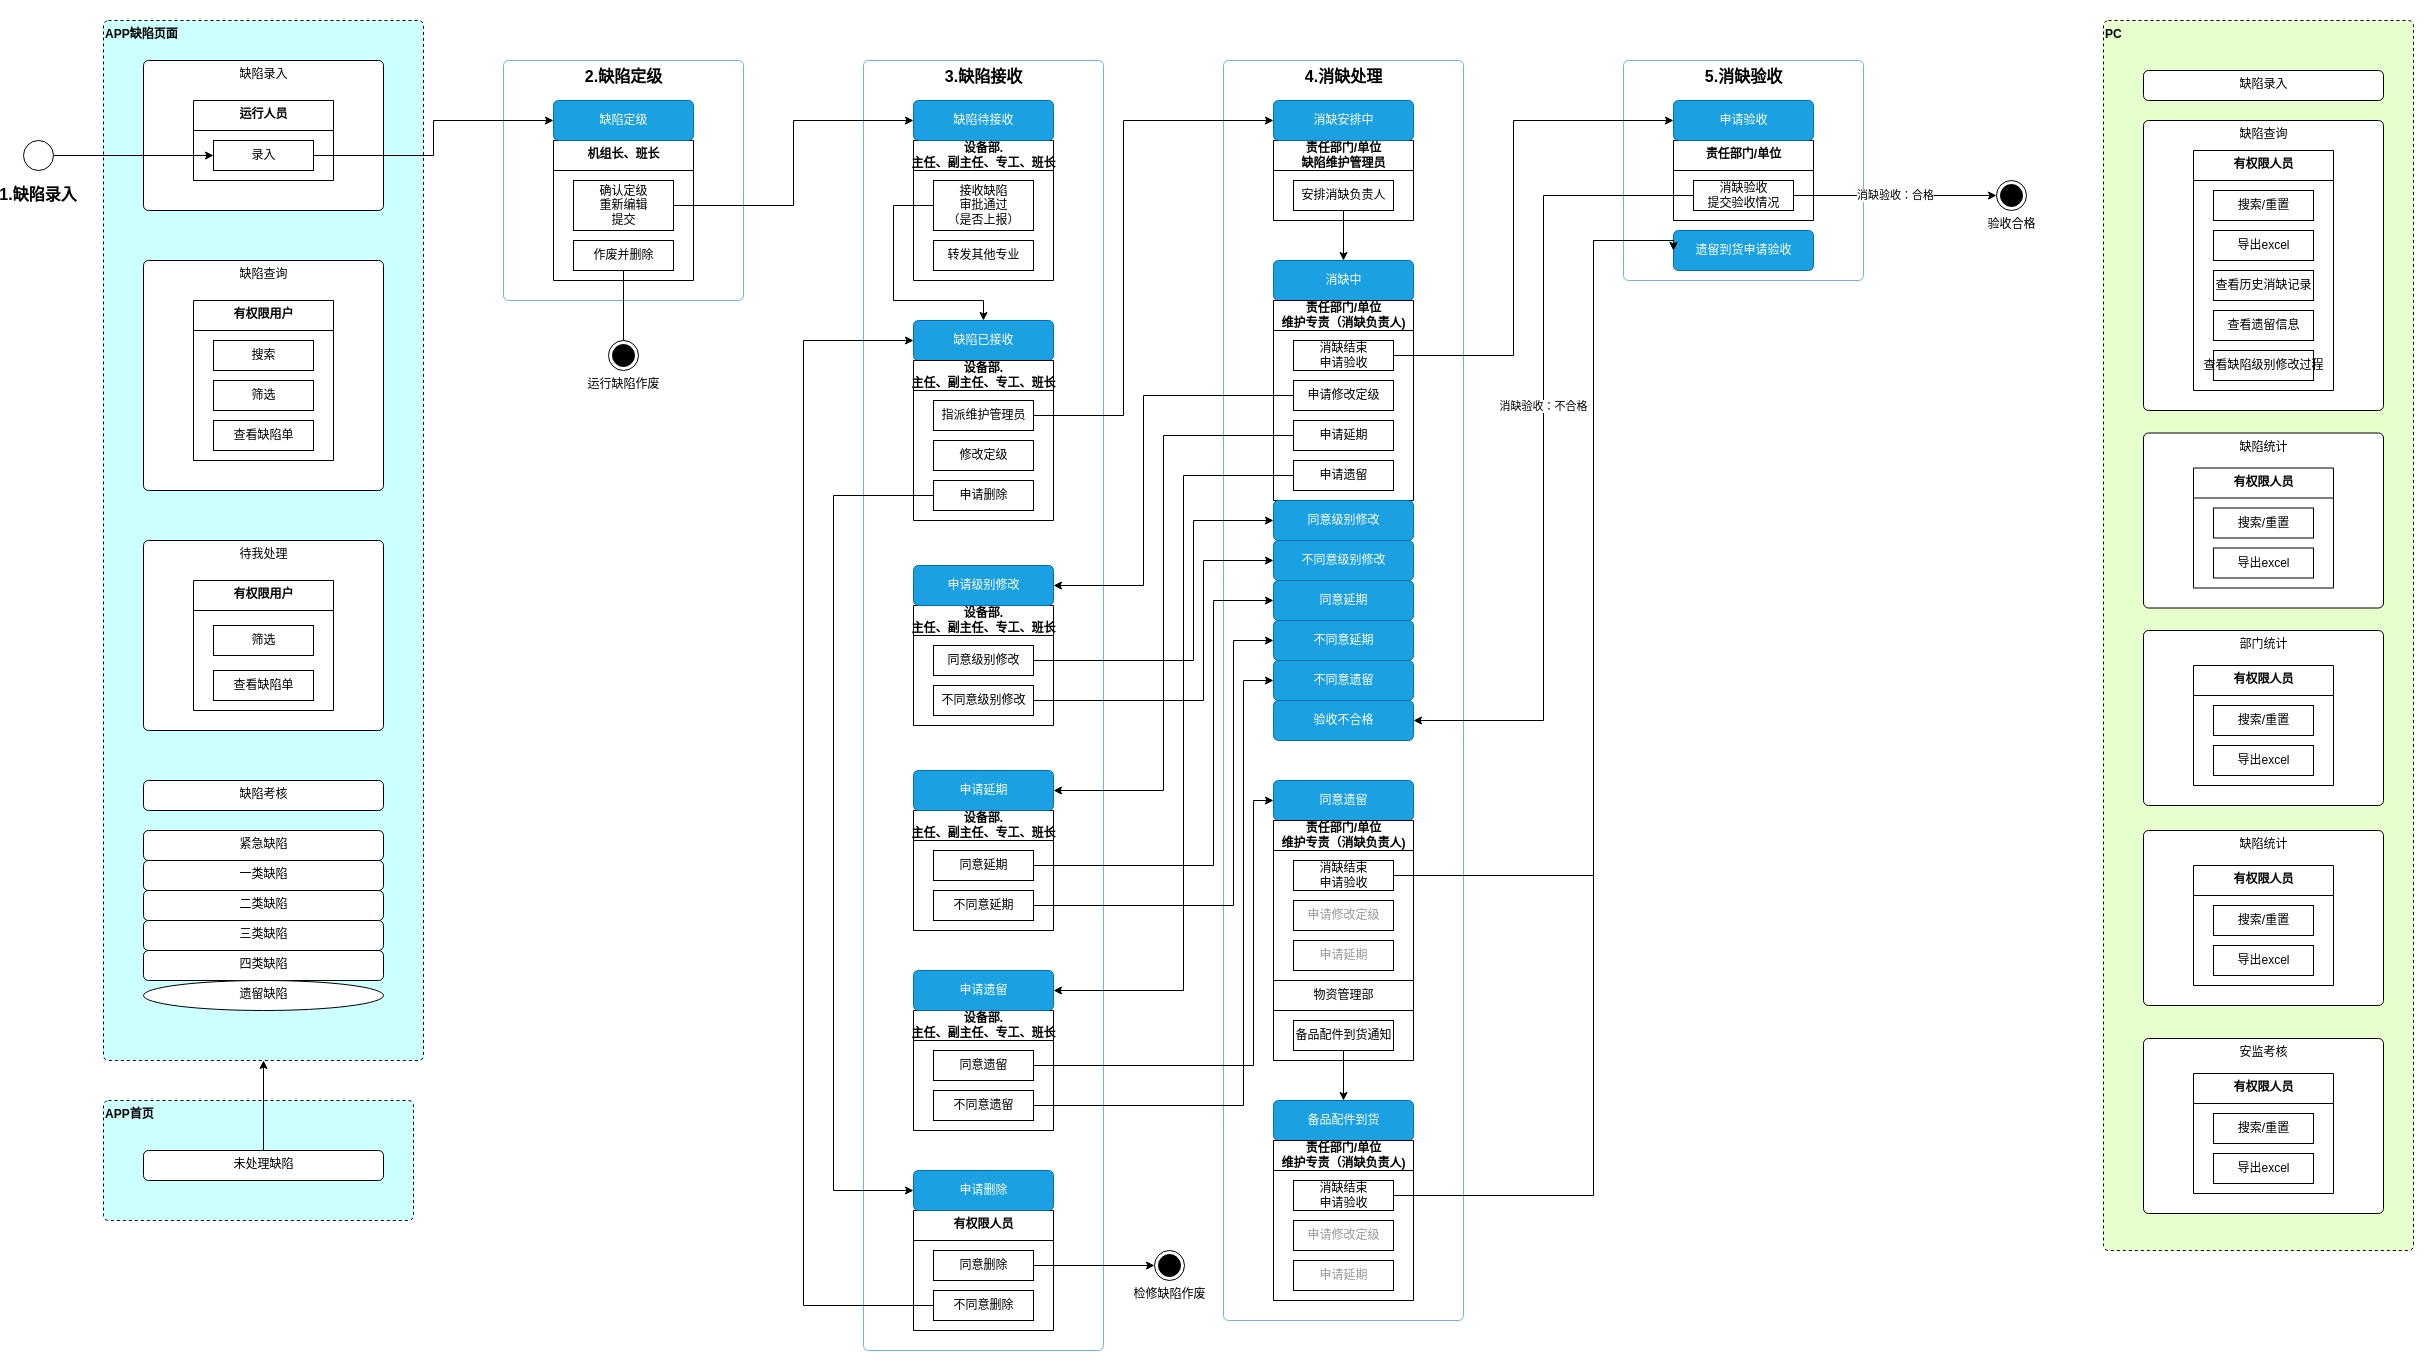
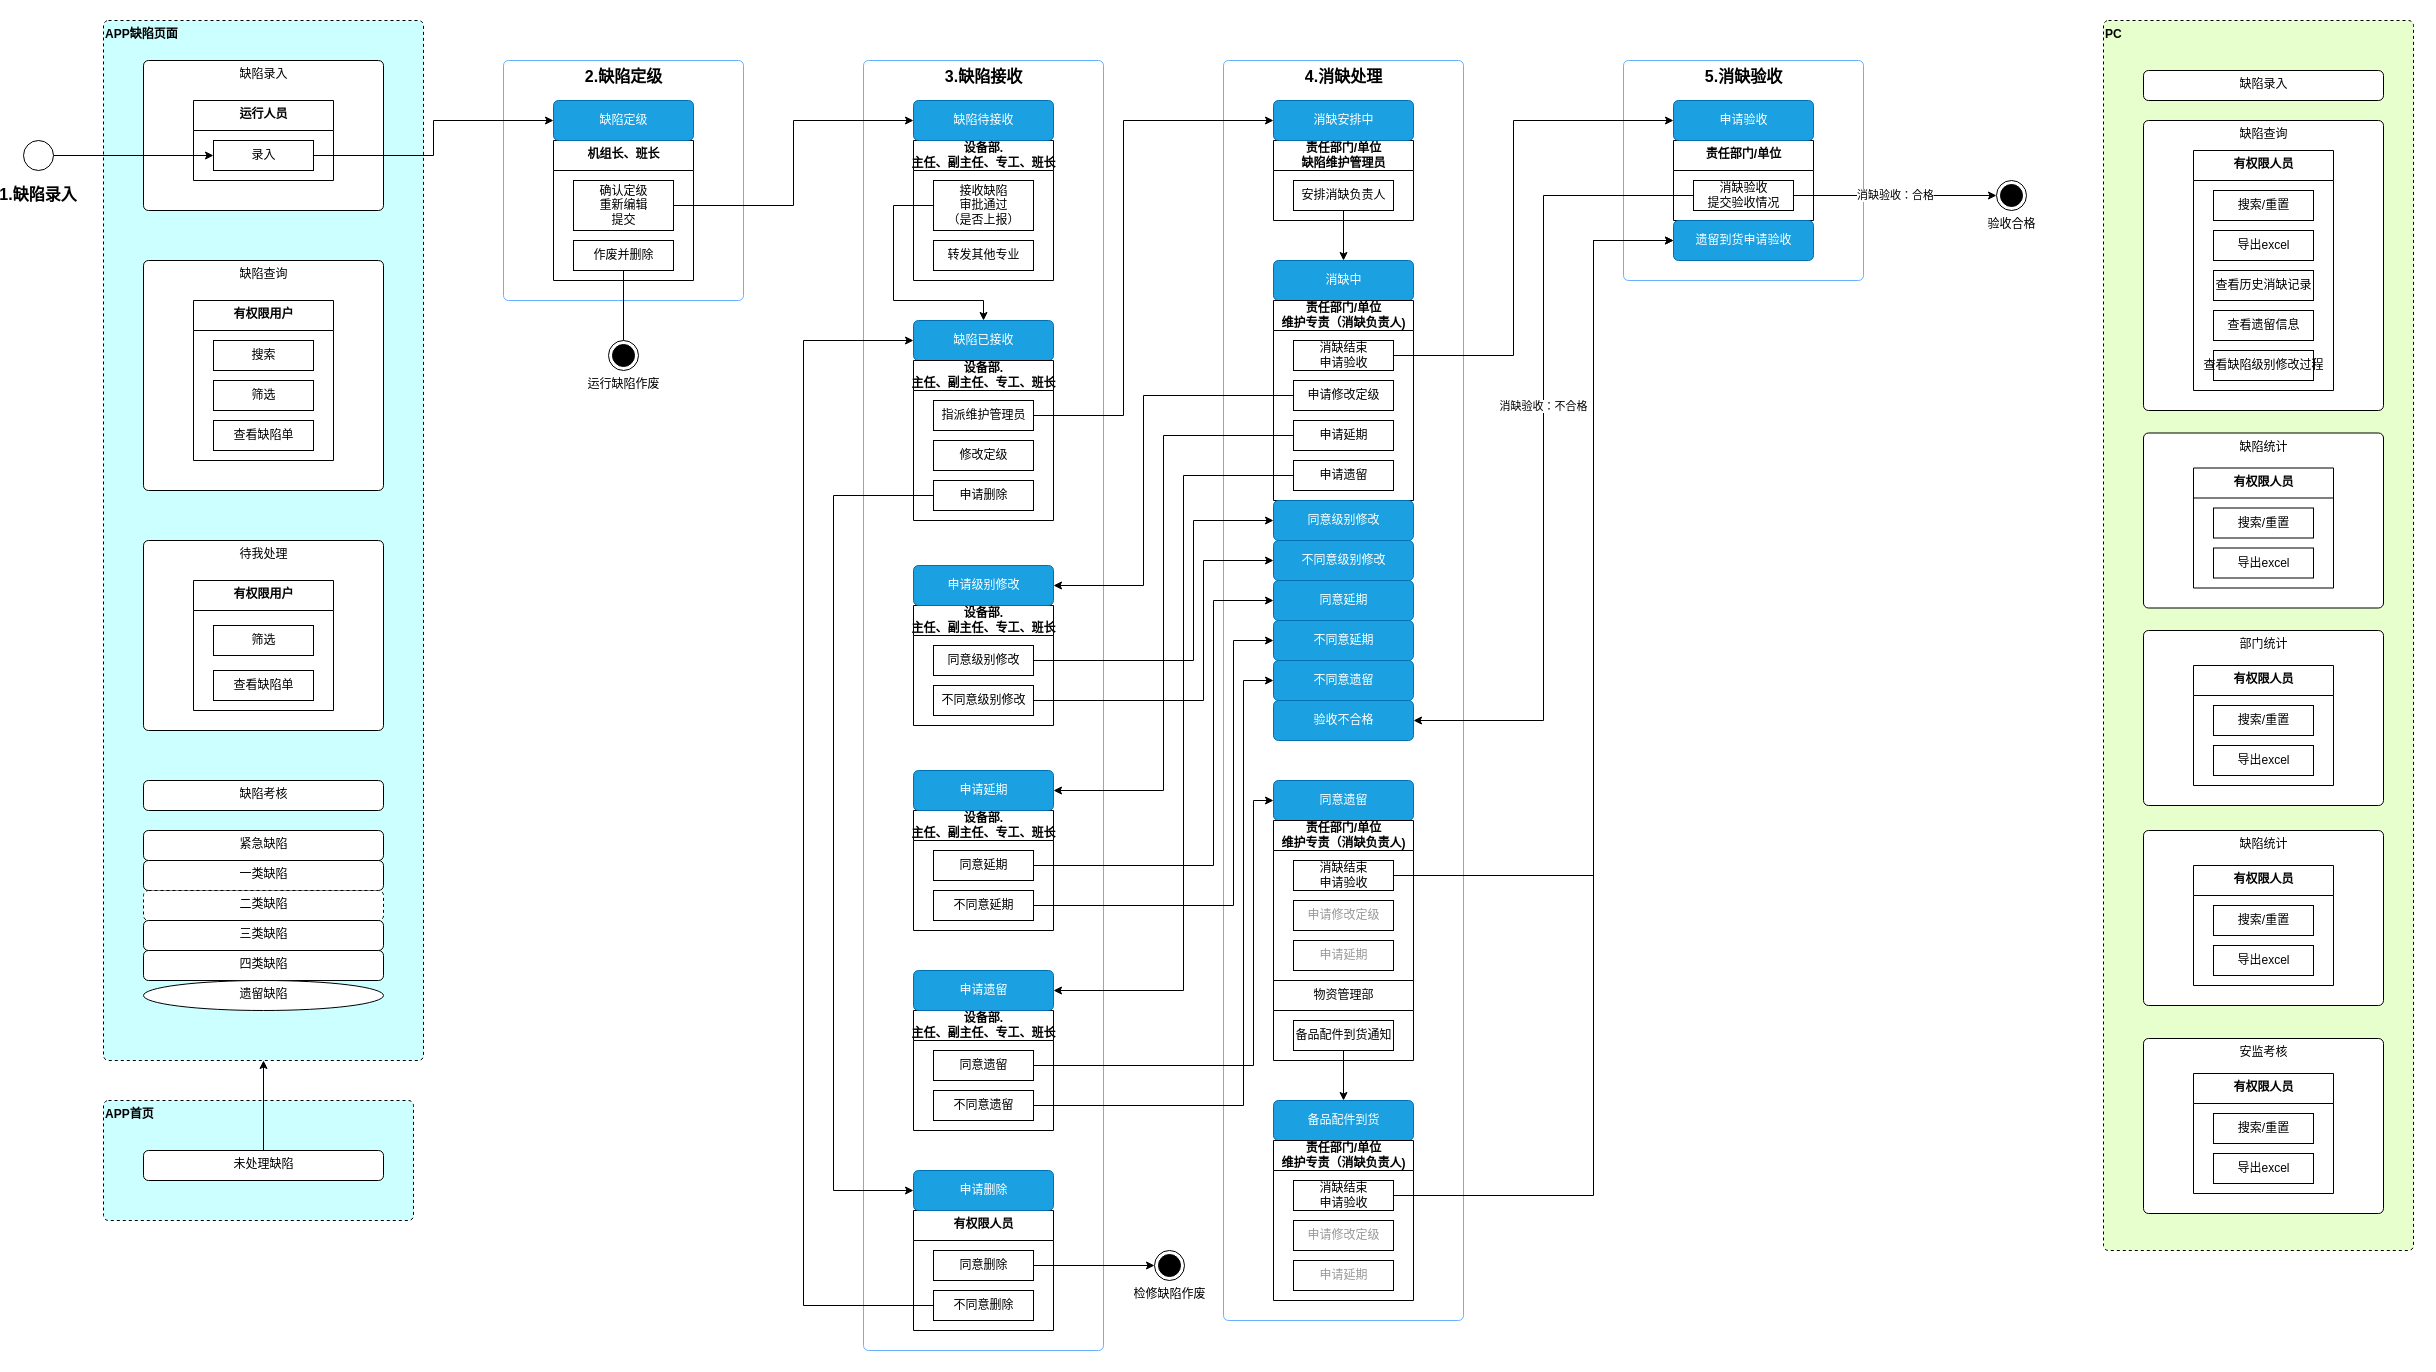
- <mxCell id="106" value="遗留到货申请验收" style="html=1;align=center;verticalAlign=middle;rounded=1;absoluteArcSize=1;arcSize=10;dashed=0;labelBackgroundColor=none;shadow=0;fillColor=#1ba1e2;strokeColor=#006EAF;fontColor=#ffffff;fontFamily=Helvetica;" parent="1" vertex="1"><mxGeometry x="1670" y="230" width="140" height="40" as="geometry" /></mxCell>
+ <mxCell id="106" value="遗留到货申请验收" style="html=1;align=center;verticalAlign=middle;rounded=1;absoluteArcSize=1;arcSize=10;dashed=0;labelBackgroundColor=none;shadow=0;fillColor=#1ba1e2;strokeColor=#006EAF;fontColor=#ffffff;fontFamily=Helvetica;" parent="1" vertex="1"><mxGeometry x="1670" y="220" width="140" height="40" as="geometry" /></mxCell>
- <mxCell id="130" value="二类缺陷" style="html=1;align=center;verticalAlign=top;rounded=1;absoluteArcSize=1;arcSize=10;dashed=0;fontFamily=Helvetica;fontSize=12;fillColor=#FFFFFF;" vertex="1" parent="1"><mxGeometry x="140" y="890" width="240" height="30" as="geometry" /></mxCell>
+ <mxCell id="130" value="二类缺陷" style="html=1;align=center;verticalAlign=top;rounded=1;absoluteArcSize=1;arcSize=10;dashed=1;fontFamily=Helvetica;fontSize=12;fillColor=#FFFFFF;" vertex="1" parent="1"><mxGeometry x="140" y="890" width="240" height="30" as="geometry" /></mxCell>
